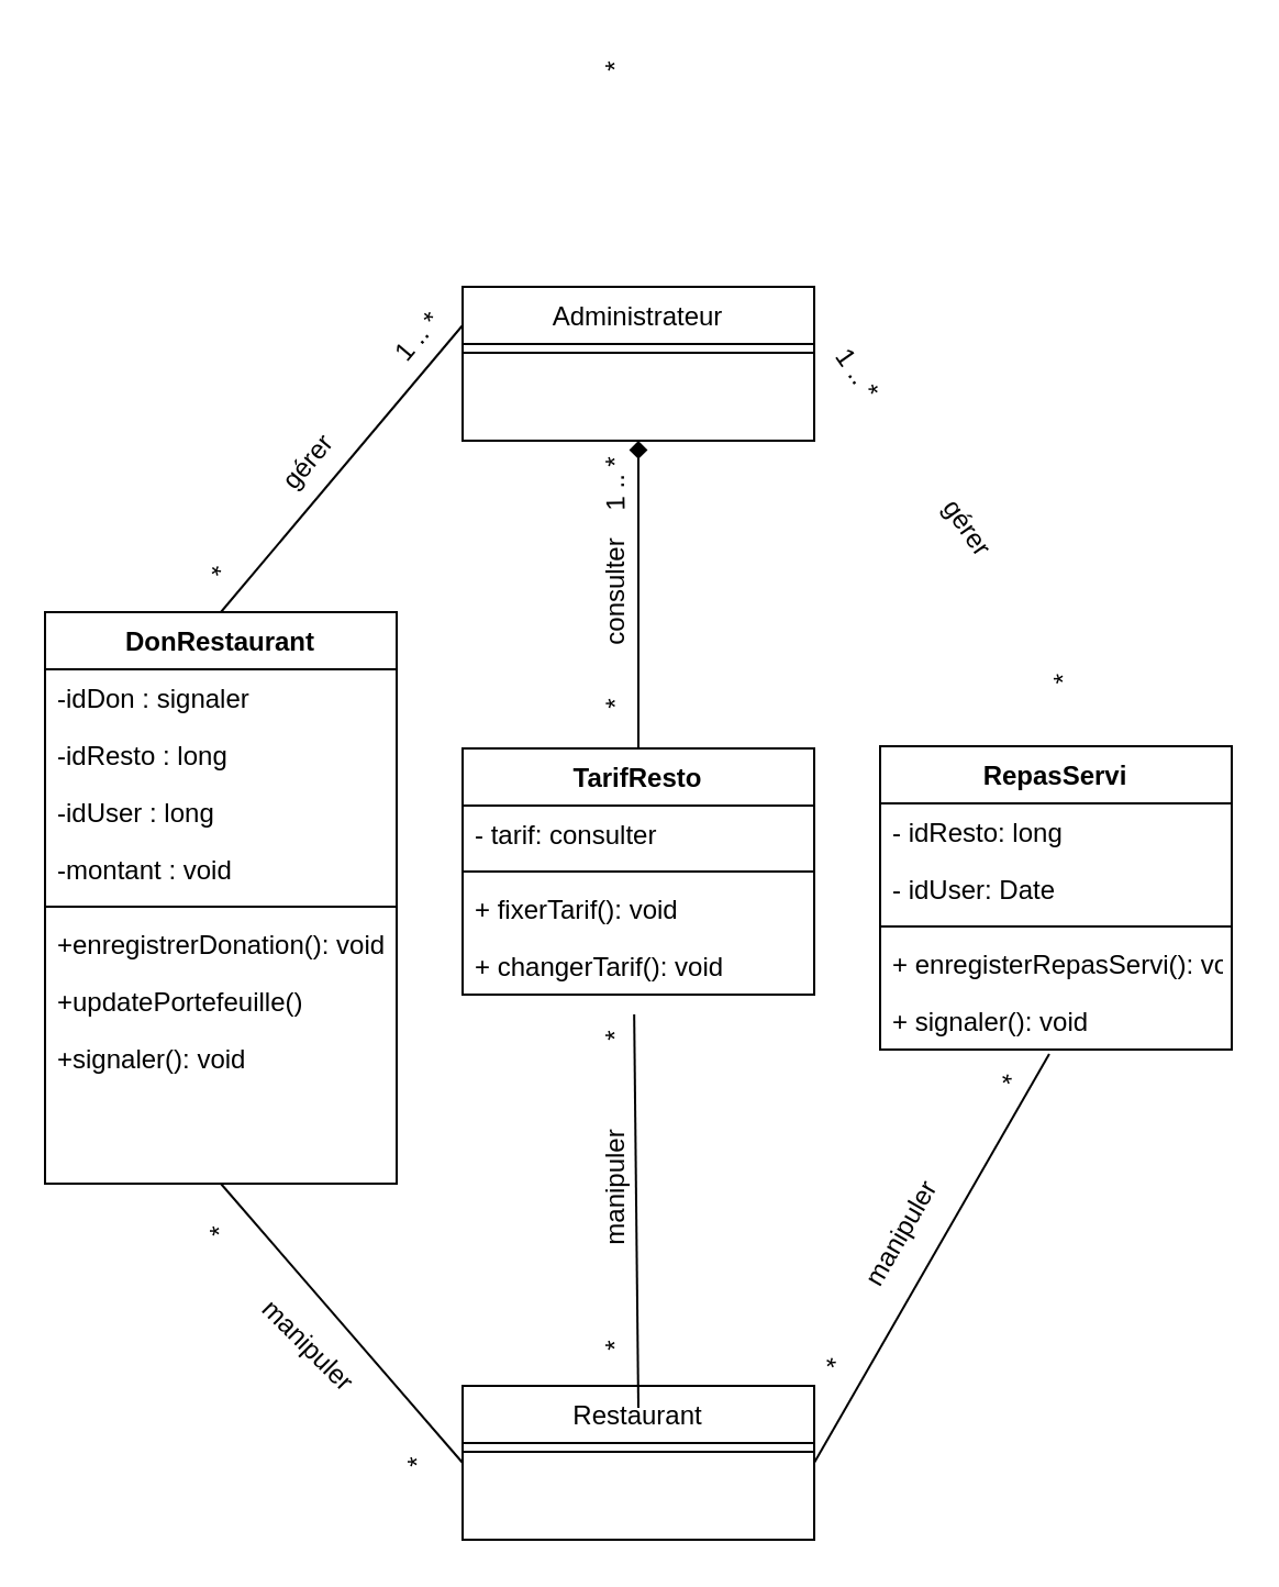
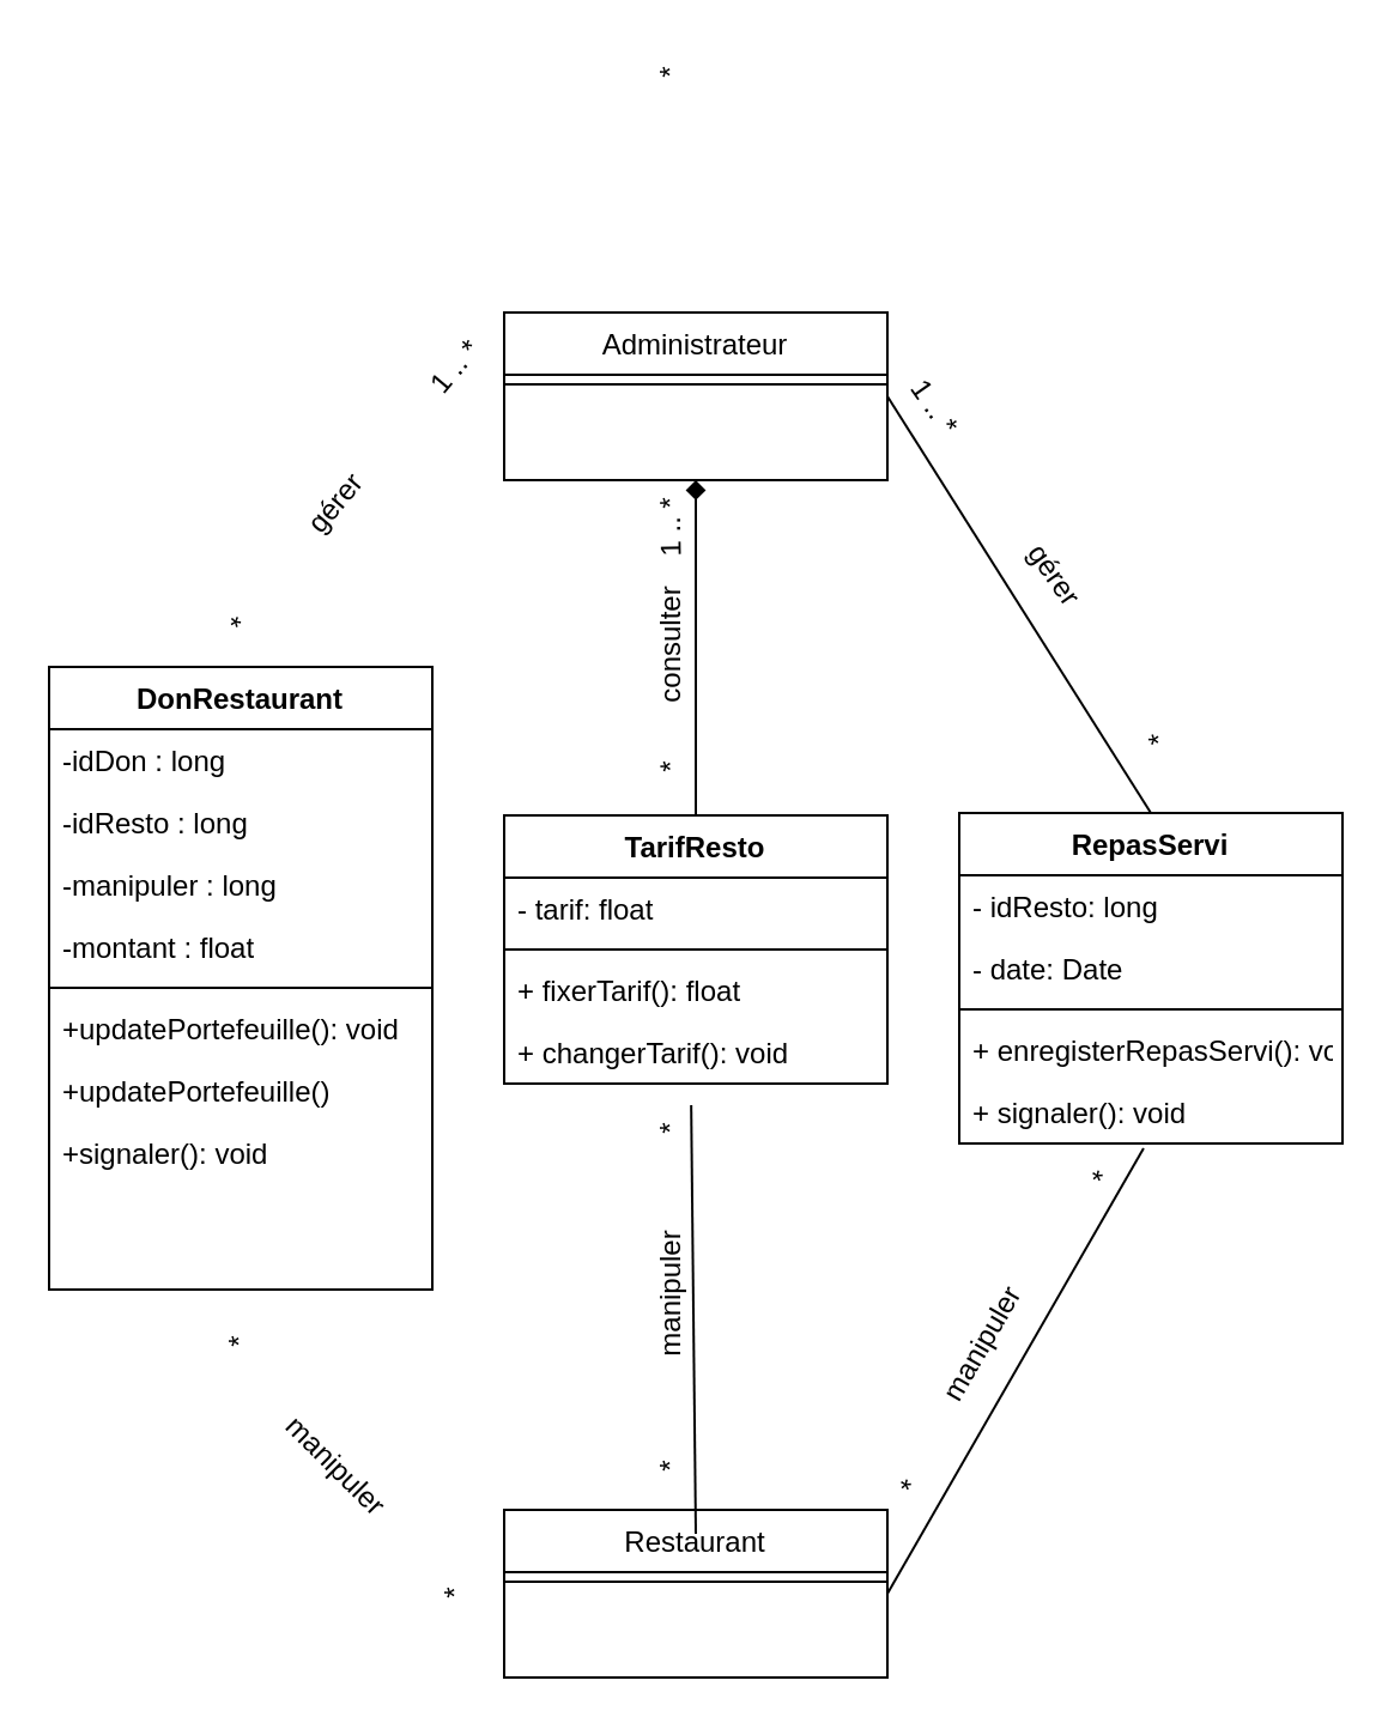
- <mxCell id="16" value="" style="endArrow=none;html=1;entryX=0;entryY=0.25;entryDx=0;entryDy=0;exitX=0.5;exitY=0;exitDx=0;exitDy=0;" parent="1" source="2" target="13" edge="1"><mxGeometry width="50" height="50" relative="1" as="geometry"><mxPoint x="30" y="2300" as="sourcePoint" /><mxPoint x="80" y="2250" as="targetPoint" /><Array as="points" /></mxGeometry></mxCell>
+ <mxCell id="35" value="" style="endArrow=none;html=1;entryX=1;entryY=0.5;entryDx=0;entryDy=0;exitX=0.5;exitY=0;exitDx=0;exitDy=0;" edge="1" parent="1" source="28" target="13"><mxGeometry width="50" height="50" relative="1" as="geometry"><mxPoint x="460" y="1740" as="sourcePoint" /><mxPoint x="510" y="1690" as="targetPoint" /></mxGeometry></mxCell>
- <mxCell id="3" value="-idDon : signaler" style="text;align=left;verticalAlign=top;spacingLeft=4;spacingRight=4;overflow=hidden;rotatable=0;points=[[0,0.5],[1,0.5]];portConstraint=eastwest;" parent="2" vertex="1"><mxGeometry y="26" width="160" height="26" as="geometry" /></mxCell>
+ <mxCell id="3" value="-idDon : long" style="text;align=left;verticalAlign=top;spacingLeft=4;spacingRight=4;overflow=hidden;rotatable=0;points=[[0,0.5],[1,0.5]];portConstraint=eastwest;" parent="2" vertex="1"><mxGeometry y="26" width="160" height="26" as="geometry" /></mxCell>
- <mxCell id="5" value="-idUser : long" style="text;align=left;verticalAlign=top;spacingLeft=4;spacingRight=4;overflow=hidden;rotatable=0;points=[[0,0.5],[1,0.5]];portConstraint=eastwest;" vertex="1" parent="2"><mxGeometry y="78" width="160" height="26" as="geometry" /></mxCell>
+ <mxCell id="5" value="-manipuler : long" style="text;align=left;verticalAlign=top;spacingLeft=4;spacingRight=4;overflow=hidden;rotatable=0;points=[[0,0.5],[1,0.5]];portConstraint=eastwest;" vertex="1" parent="2"><mxGeometry y="78" width="160" height="26" as="geometry" /></mxCell>
- <mxCell id="24" value="- tarif: consulter" style="text;strokeColor=none;fillColor=none;align=left;verticalAlign=top;spacingLeft=4;spacingRight=4;overflow=hidden;rotatable=0;points=[[0,0.5],[1,0.5]];portConstraint=eastwest;" vertex="1" parent="23"><mxGeometry y="26" width="160" height="26" as="geometry" /></mxCell>
+ <mxCell id="24" value="- tarif: float" style="text;strokeColor=none;fillColor=none;align=left;verticalAlign=top;spacingLeft=4;spacingRight=4;overflow=hidden;rotatable=0;points=[[0,0.5],[1,0.5]];portConstraint=eastwest;" vertex="1" parent="23"><mxGeometry y="26" width="160" height="26" as="geometry" /></mxCell>
- <mxCell id="6" value="-montant : void" style="text;align=left;verticalAlign=top;spacingLeft=4;spacingRight=4;overflow=hidden;rotatable=0;points=[[0,0.5],[1,0.5]];portConstraint=eastwest;" vertex="1" parent="2"><mxGeometry y="104" width="160" height="26" as="geometry" /></mxCell>
+ <mxCell id="6" value="-montant : float" style="text;align=left;verticalAlign=top;spacingLeft=4;spacingRight=4;overflow=hidden;rotatable=0;points=[[0,0.5],[1,0.5]];portConstraint=eastwest;" vertex="1" parent="2"><mxGeometry y="104" width="160" height="26" as="geometry" /></mxCell>
- <mxCell id="30" value="- idUser: Date" style="text;strokeColor=none;fillColor=none;align=left;verticalAlign=top;spacingLeft=4;spacingRight=4;overflow=hidden;rotatable=0;points=[[0,0.5],[1,0.5]];portConstraint=eastwest;" vertex="1" parent="28"><mxGeometry y="52" width="160" height="26" as="geometry" /></mxCell>
+ <mxCell id="30" value="- date: Date" style="text;strokeColor=none;fillColor=none;align=left;verticalAlign=top;spacingLeft=4;spacingRight=4;overflow=hidden;rotatable=0;points=[[0,0.5],[1,0.5]];portConstraint=eastwest;" vertex="1" parent="28"><mxGeometry y="52" width="160" height="26" as="geometry" /></mxCell>
- <mxCell id="26" value="+ fixerTarif(): void" style="text;strokeColor=none;fillColor=none;align=left;verticalAlign=top;spacingLeft=4;spacingRight=4;overflow=hidden;rotatable=0;points=[[0,0.5],[1,0.5]];portConstraint=eastwest;" vertex="1" parent="23"><mxGeometry y="60" width="160" height="26" as="geometry" /></mxCell>
+ <mxCell id="26" value="+ fixerTarif(): float" style="text;strokeColor=none;fillColor=none;align=left;verticalAlign=top;spacingLeft=4;spacingRight=4;overflow=hidden;rotatable=0;points=[[0,0.5],[1,0.5]];portConstraint=eastwest;" vertex="1" parent="23"><mxGeometry y="60" width="160" height="26" as="geometry" /></mxCell>
- <mxCell id="8" value="+enregistrerDonation(): void" style="text;align=left;verticalAlign=top;spacingLeft=4;spacingRight=4;overflow=hidden;rotatable=0;points=[[0,0.5],[1,0.5]];portConstraint=eastwest;" parent="2" vertex="1"><mxGeometry y="138" width="160" height="26" as="geometry" /></mxCell>
+ <mxCell id="8" value="+updatePortefeuille(): void" style="text;align=left;verticalAlign=top;spacingLeft=4;spacingRight=4;overflow=hidden;rotatable=0;points=[[0,0.5],[1,0.5]];portConstraint=eastwest;" parent="2" vertex="1"><mxGeometry y="138" width="160" height="26" as="geometry" /></mxCell>
- <mxCell id="15" value="" style="endArrow=none;html=1;entryX=0.5;entryY=1;entryDx=0;entryDy=0;exitX=0;exitY=0.5;exitDx=0;exitDy=0;" parent="1" source="11" target="2" edge="1"><mxGeometry width="50" height="50" relative="1" as="geometry"><mxPoint x="85" y="2030" as="sourcePoint" /><mxPoint x="110" y="1978" as="targetPoint" /></mxGeometry></mxCell>
